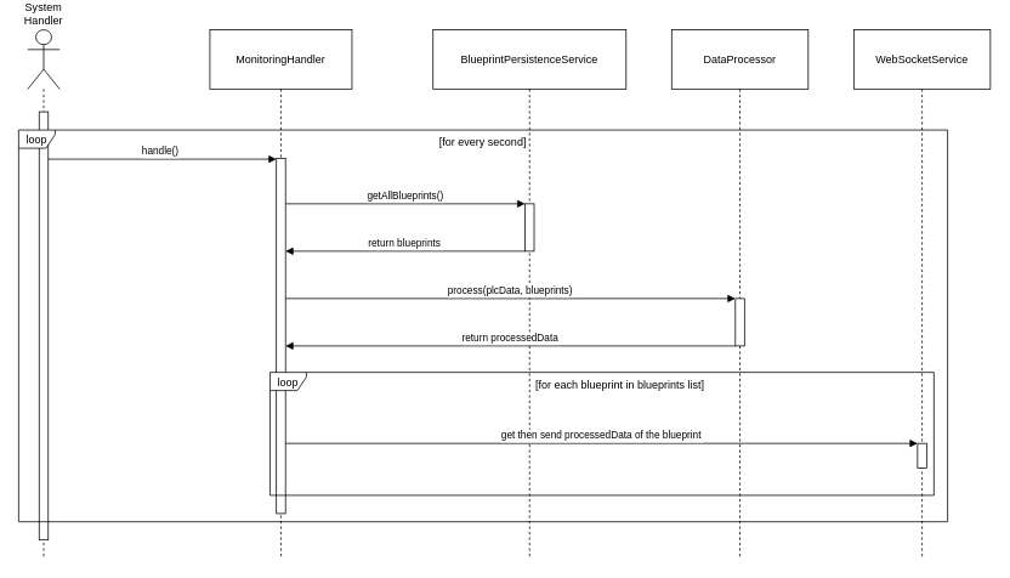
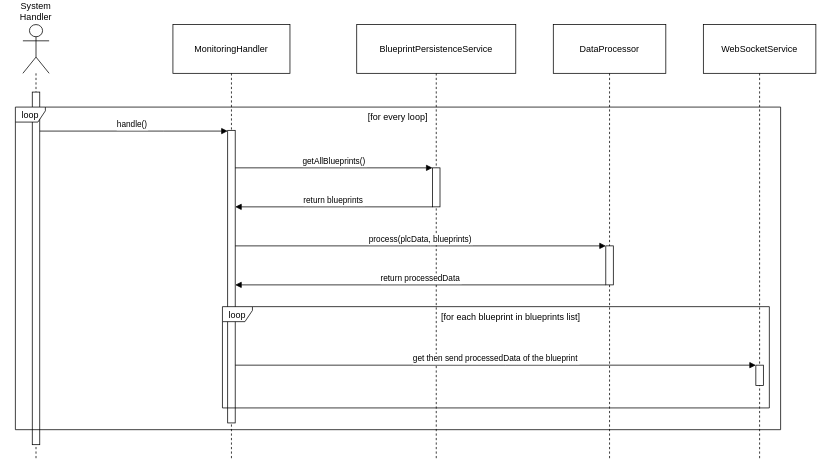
- <mxCell id="22" value="[for every second]" style="text;strokeColor=none;fillColor=none;align=center;verticalAlign=middle;whiteSpace=wrap;movable=1;resizable=1;rotatable=1;deletable=1;editable=1;locked=0;connectable=1;" vertex="1" parent="20"><mxGeometry width="1020" height="27.55" as="geometry" /></mxCell>
+ <mxCell id="22" value="[for every loop]" style="text;strokeColor=none;fillColor=none;align=center;verticalAlign=middle;whiteSpace=wrap;movable=1;resizable=1;rotatable=1;deletable=1;editable=1;locked=0;connectable=1;" vertex="1" parent="20"><mxGeometry width="1020" height="27.55" as="geometry" /></mxCell>
